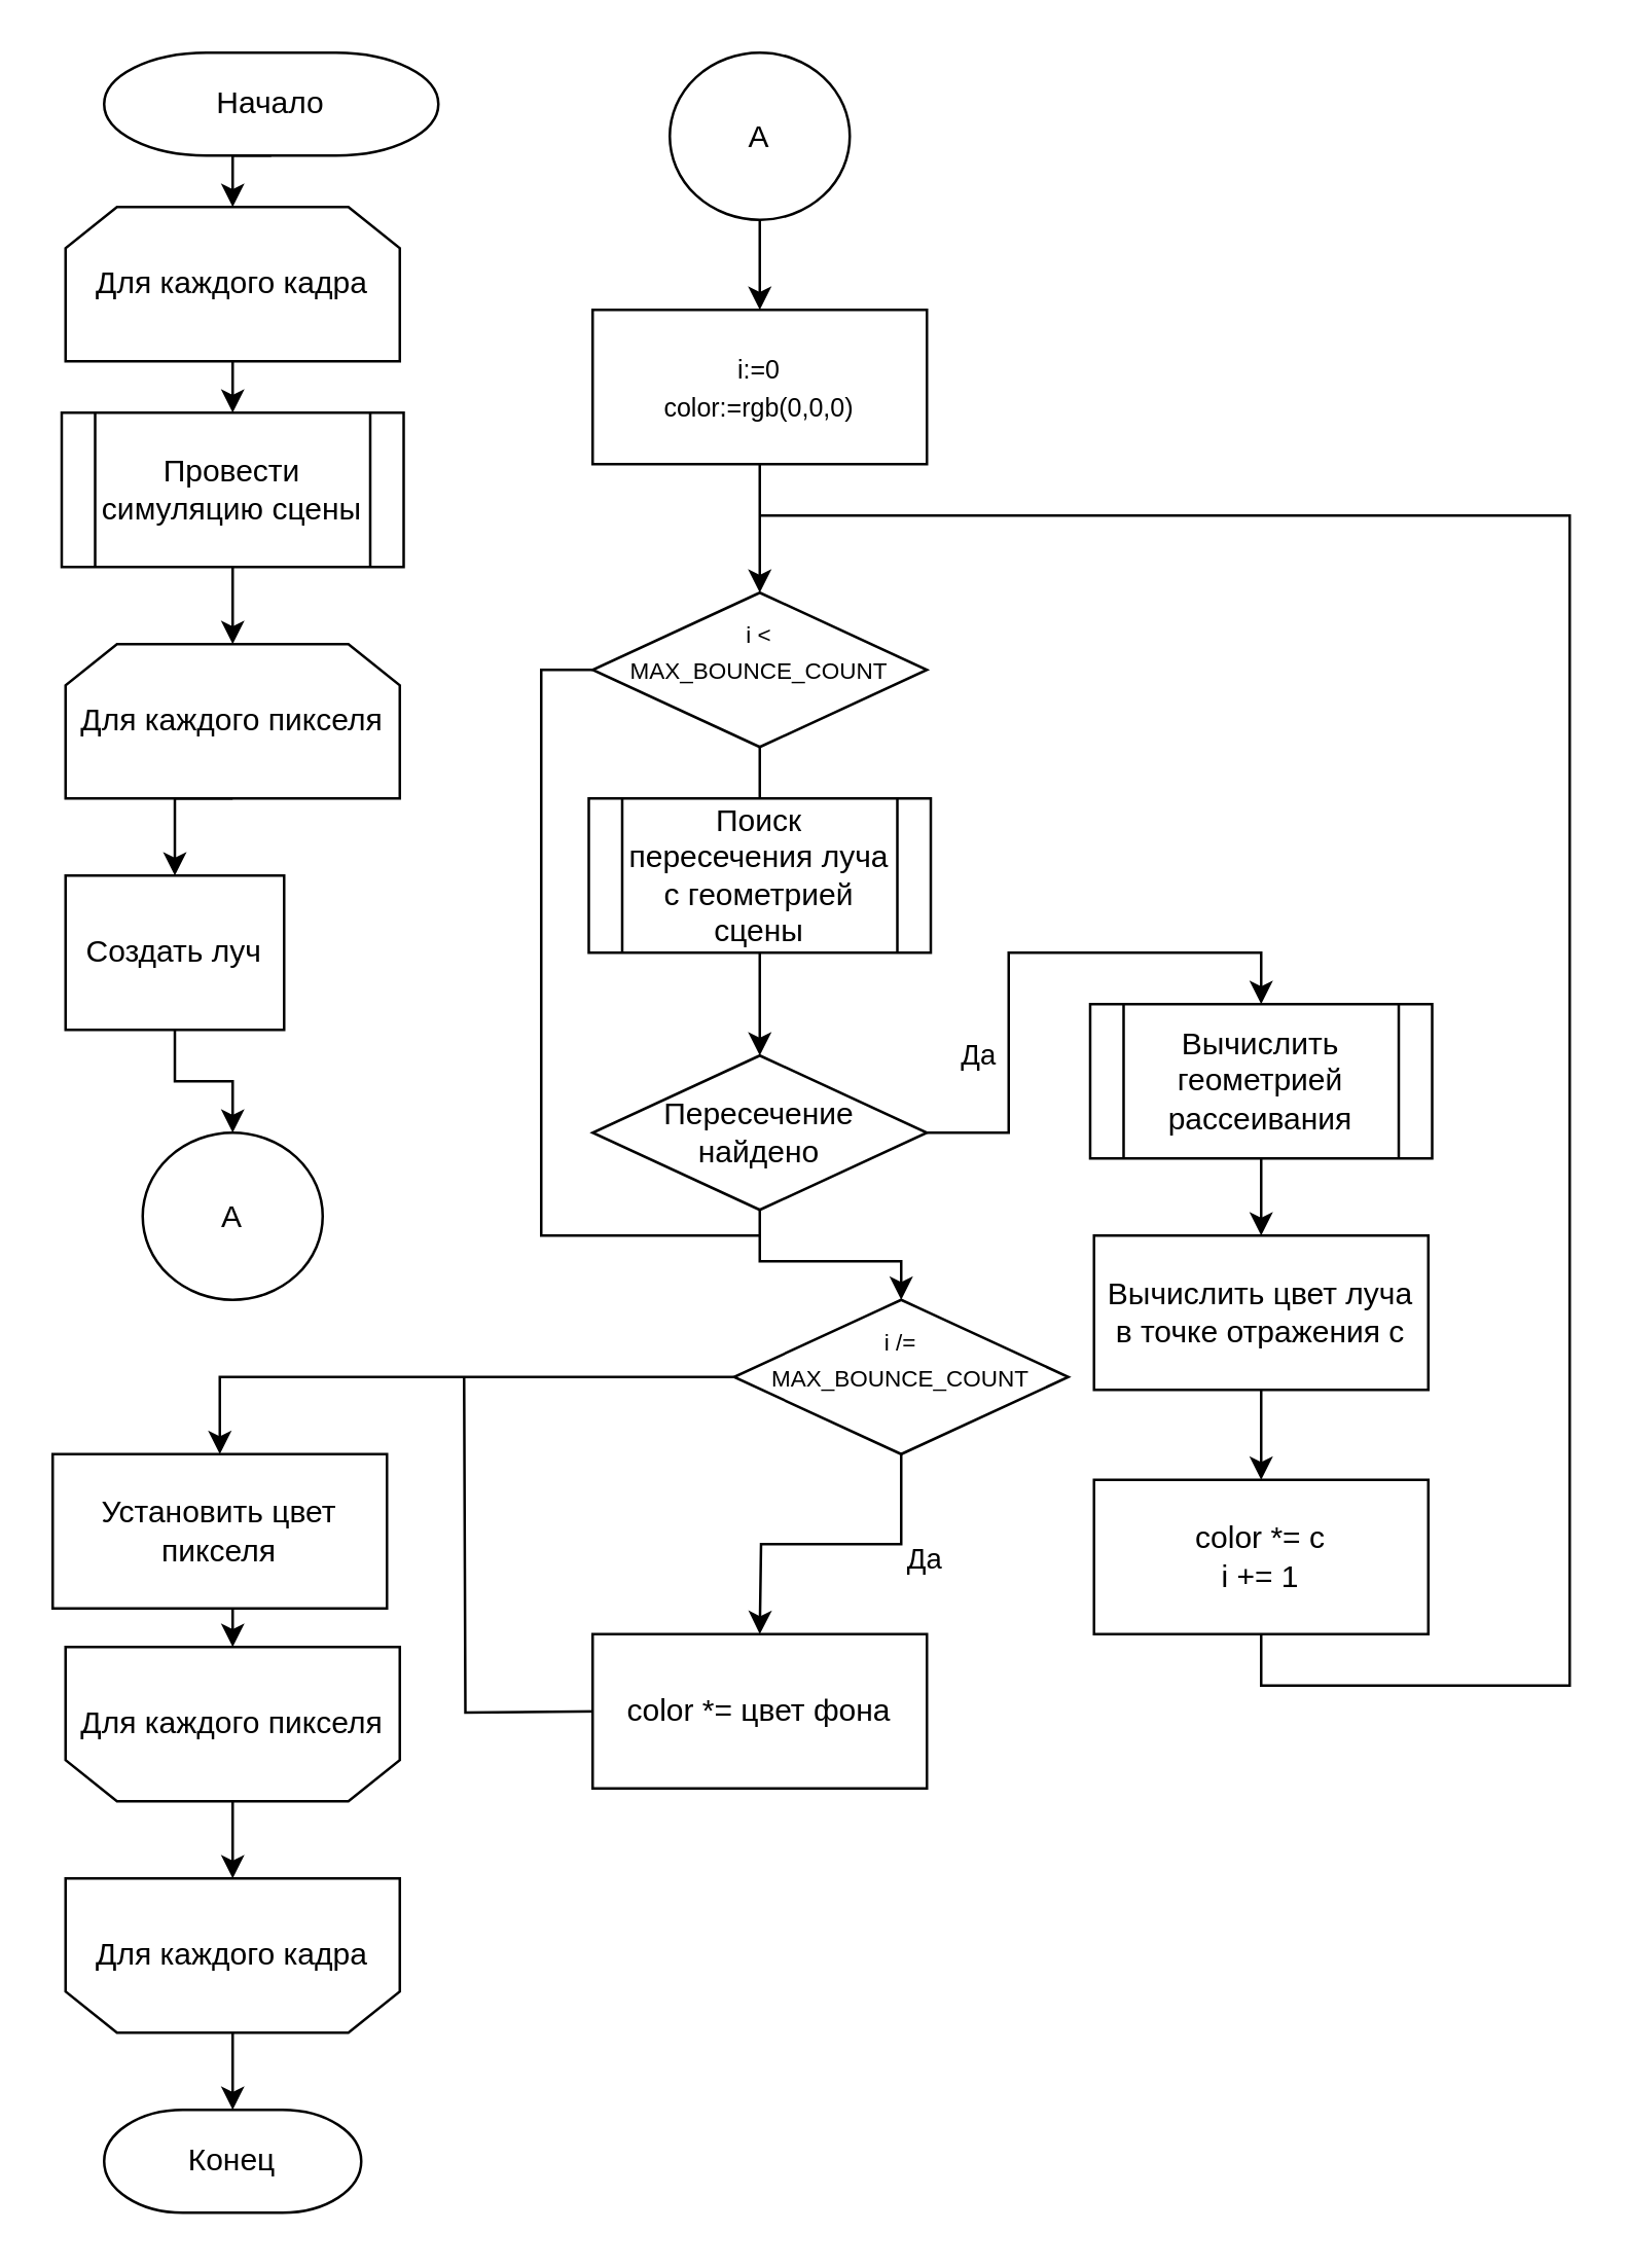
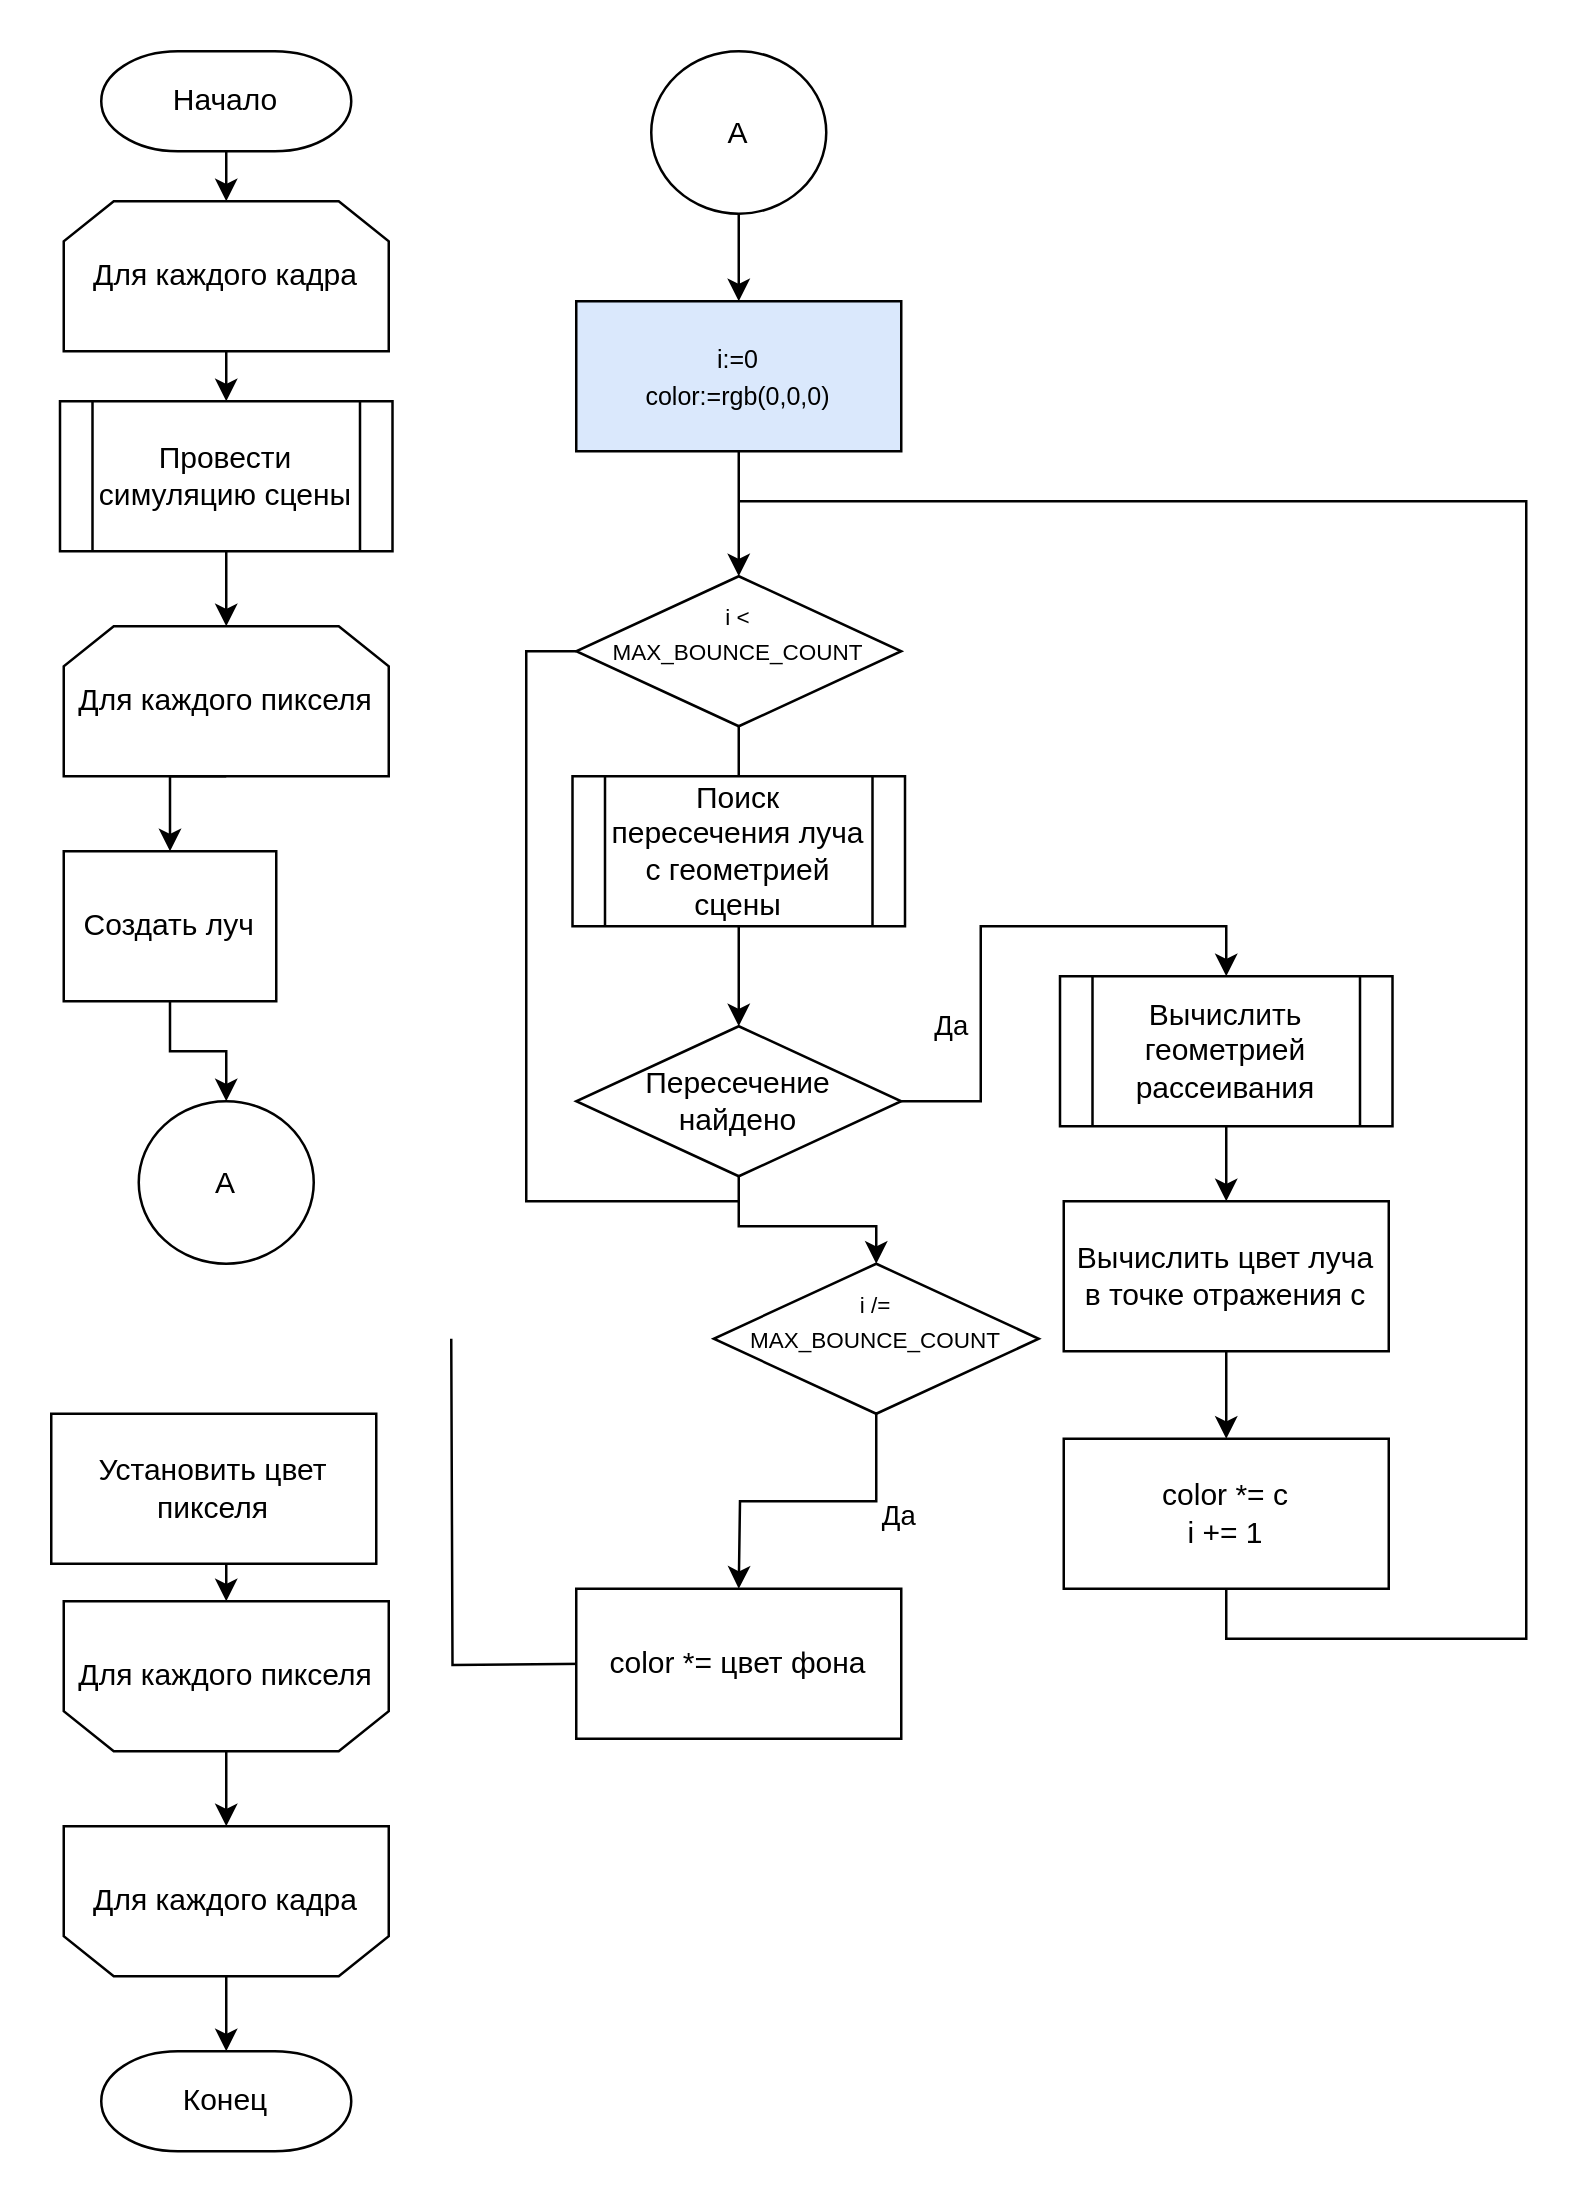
- <mxCell id="3" value="Начало" style="strokeWidth=1;html=1;shape=mxgraph.flowchart.terminator;whiteSpace=wrap;" parent="1" vertex="1"><mxGeometry x="40" y="20" width="130" height="40" as="geometry" /></mxCell>
+ <mxCell id="3" value="Начало" style="strokeWidth=1;html=1;shape=mxgraph.flowchart.terminator;whiteSpace=wrap;" parent="1" vertex="1"><mxGeometry x="40" y="20" width="100" height="40" as="geometry" /></mxCell>
- <mxCell id="27" value="&lt;font style=&quot;border-color: var(--border-color); font-size: 10px;&quot;&gt;i:=0&lt;/font&gt;&lt;font style=&quot;border-color: var(--border-color); font-size: 10px;&quot;&gt;&lt;br style=&quot;border-color: var(--border-color);&quot;&gt;&lt;font style=&quot;border-color: var(--border-color);&quot;&gt;color:=rgb(0,0,0)&lt;/font&gt;&lt;/font&gt;" style="rounded=0;whiteSpace=wrap;html=1;absoluteArcSize=1;arcSize=14;strokeWidth=1;" vertex="1" parent="1"><mxGeometry x="230" y="120" width="130" height="60" as="geometry" /></mxCell>
+ <mxCell id="27" value="&lt;font style=&quot;border-color: var(--border-color); font-size: 10px;&quot;&gt;i:=0&lt;/font&gt;&lt;font style=&quot;border-color: var(--border-color); font-size: 10px;&quot;&gt;&lt;br style=&quot;border-color: var(--border-color);&quot;&gt;&lt;font style=&quot;border-color: var(--border-color);&quot;&gt;color:=rgb(0,0,0)&lt;/font&gt;&lt;/font&gt;" style="rounded=0;whiteSpace=wrap;html=1;absoluteArcSize=1;arcSize=14;strokeWidth=1;fillColor=#dae8fc;" vertex="1" parent="1"><mxGeometry x="230" y="120" width="130" height="60" as="geometry" /></mxCell>
- <mxCell id="39" style="edgeStyle=orthogonalEdgeStyle;rounded=0;orthogonalLoop=1;jettySize=auto;html=1;exitX=0;exitY=0.5;exitDx=0;exitDy=0;entryX=0.5;entryY=0;entryDx=0;entryDy=0;" edge="1" parent="1" source="40" target="21"><mxGeometry relative="1" as="geometry" /></mxCell>
